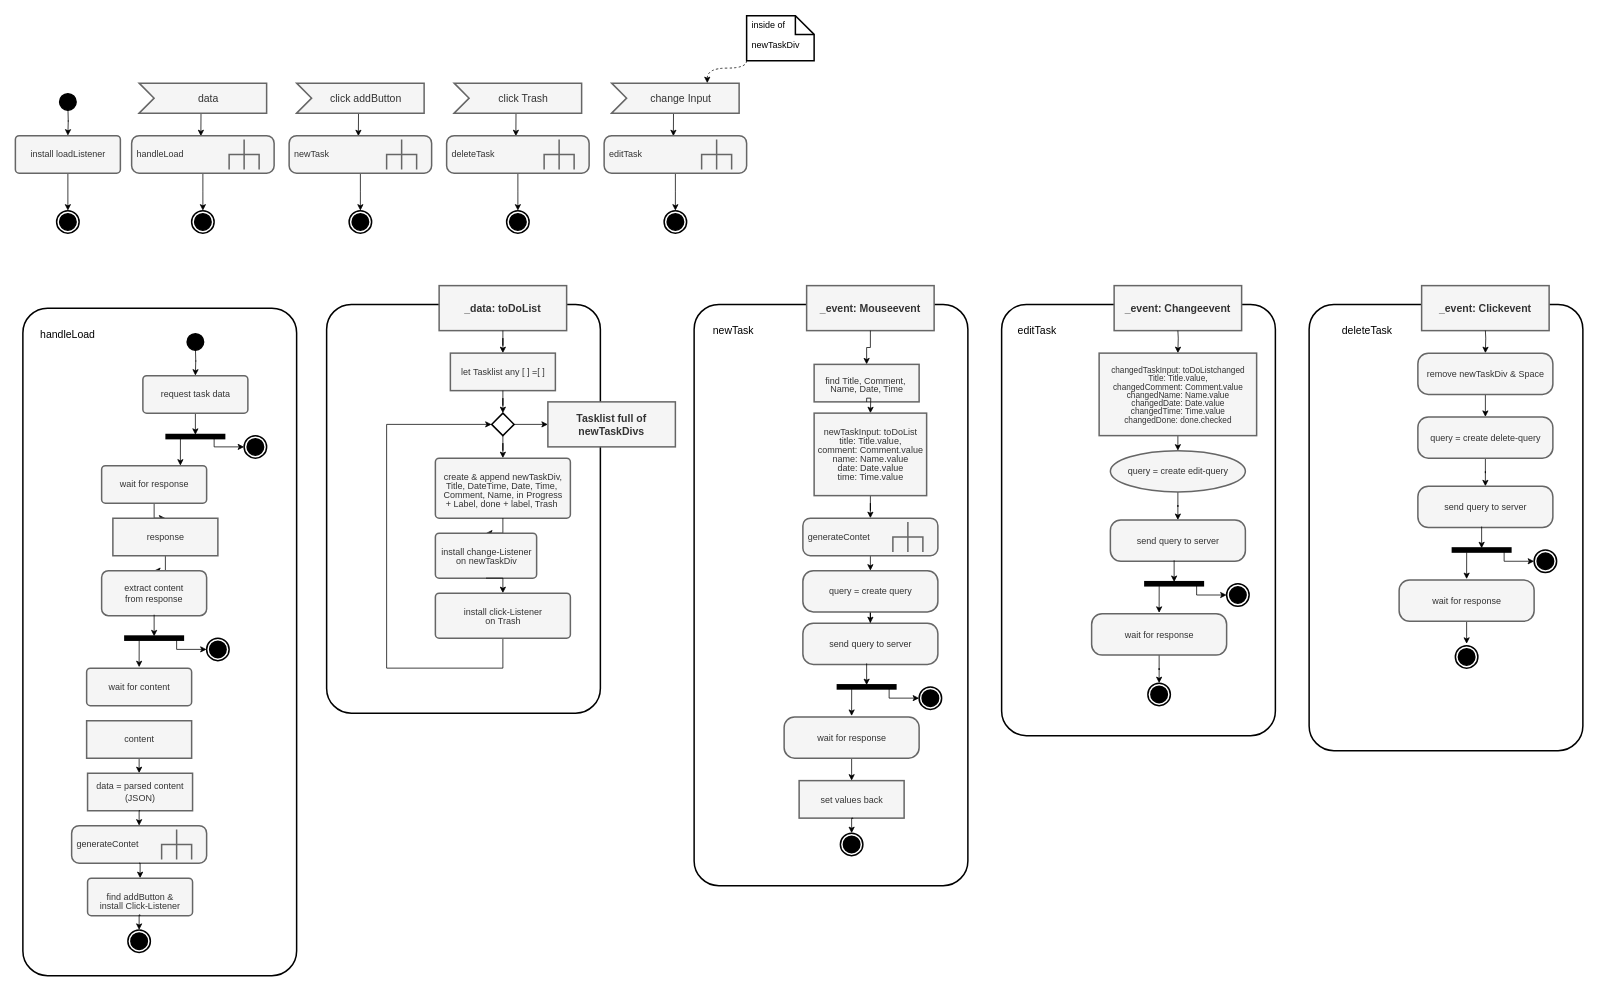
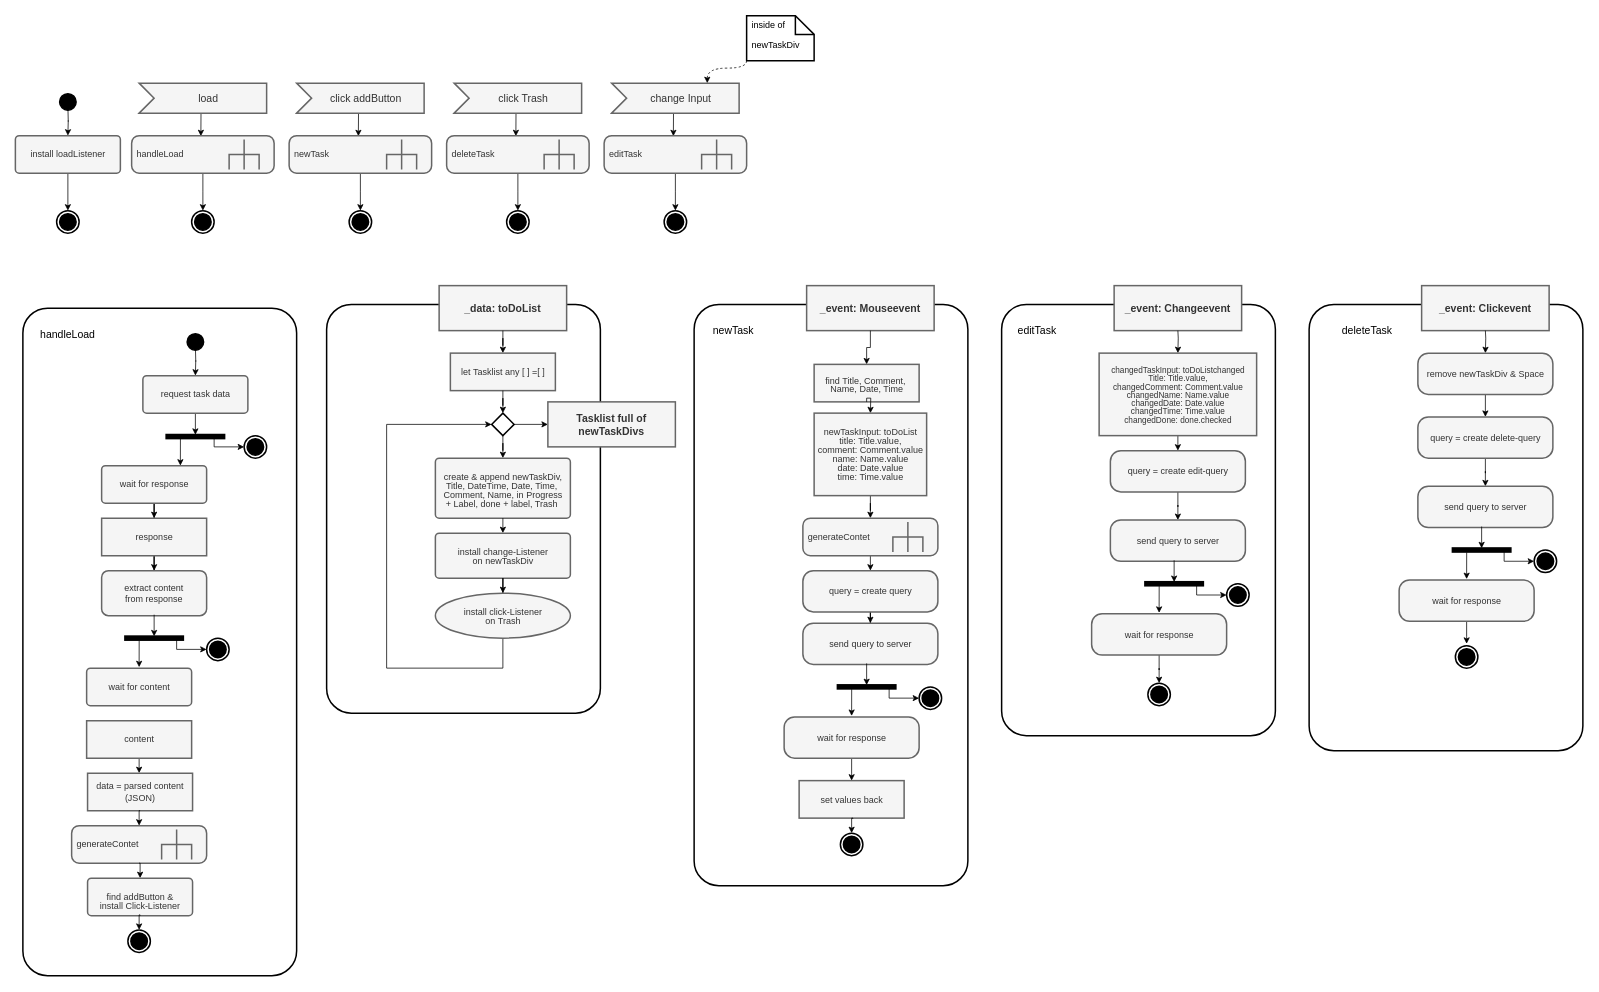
- <mxCell id="12" value="data" style="html=1;shape=mxgraph.infographic.ribbonSimple;notch1=20;notch2=0;align=center;verticalAlign=middle;fontSize=14;fontStyle=0;fillColor=#f5f5f5;flipH=0;spacingRight=0;spacingLeft=14;strokeColor=#666666;strokeWidth=2;fontColor=#333333;" vertex="1" parent="1"><mxGeometry x="185" y="110" width="170" height="40" as="geometry" /></mxCell>
+ <mxCell id="12" value="load" style="html=1;shape=mxgraph.infographic.ribbonSimple;notch1=20;notch2=0;align=center;verticalAlign=middle;fontSize=14;fontStyle=0;fillColor=#f5f5f5;flipH=0;spacingRight=0;spacingLeft=14;strokeColor=#666666;strokeWidth=2;fontColor=#333333;" vertex="1" parent="1"><mxGeometry x="185" y="110" width="170" height="40" as="geometry" /></mxCell>
- <mxCell id="109" value="&lt;p style=&quot;line-height: 1.5;&quot;&gt;query = create edit-query&lt;/p&gt;" style="ellipse;html=1;align=center;verticalAlign=top;absoluteArcSize=1;arcSize=28;dashed=0;strokeColor=#666666;strokeWidth=2;fillColor=#f5f5f5;fontColor=#333333;" vertex="1" parent="1"><mxGeometry x="1480" y="600" width="180" height="55" as="geometry" /></mxCell>
+ <mxCell id="109" value="&lt;p style=&quot;line-height: 1.5;&quot;&gt;query = create edit-query&lt;/p&gt;" style="html=1;align=center;verticalAlign=top;rounded=1;absoluteArcSize=1;arcSize=28;dashed=0;strokeColor=#666666;strokeWidth=2;fillColor=#f5f5f5;fontColor=#333333;" vertex="1" parent="1"><mxGeometry x="1480" y="600" width="180" height="55" as="geometry" /></mxCell>
- <mxCell id="44" value="response" style="shape=partialRectangle;html=1;top=1;align=center;strokeColor=#666666;strokeWidth=2;fillColor=#f5f5f5;fontColor=#333333;" vertex="1" parent="1"><mxGeometry x="150" y="690" width="140" height="50" as="geometry" /></mxCell>
+ <mxCell id="44" value="response" style="shape=partialRectangle;html=1;top=1;align=center;strokeColor=#666666;strokeWidth=2;fillColor=#f5f5f5;fontColor=#333333;" vertex="1" parent="1"><mxGeometry x="135" y="690" width="140" height="50" as="geometry" /></mxCell>
- <mxCell id="74" value="&lt;p style=&quot;line-height: 1;&quot;&gt;install change-Listener &lt;br&gt;on newTaskDiv&lt;/p&gt;" style="html=1;align=center;verticalAlign=top;rounded=1;absoluteArcSize=1;arcSize=10;dashed=0;strokeColor=#666666;strokeWidth=2;fillColor=#f5f5f5;fontColor=#333333;" vertex="1" parent="1"><mxGeometry x="580" y="710" width="135" height="60" as="geometry" /></mxCell>
+ <mxCell id="74" value="&lt;p style=&quot;line-height: 1;&quot;&gt;install change-Listener &lt;br&gt;on newTaskDiv&lt;/p&gt;" style="html=1;align=center;verticalAlign=top;rounded=1;absoluteArcSize=1;arcSize=10;dashed=0;strokeColor=#666666;strokeWidth=2;fillColor=#f5f5f5;fontColor=#333333;" vertex="1" parent="1"><mxGeometry x="580" y="710" width="180" height="60" as="geometry" /></mxCell>
- <mxCell id="77" value="&lt;p style=&quot;line-height: 1;&quot;&gt;install click-Listener &lt;br&gt;on Trash&lt;/p&gt;" style="html=1;align=center;verticalAlign=top;rounded=1;absoluteArcSize=1;arcSize=10;dashed=0;strokeColor=#666666;strokeWidth=2;fillColor=#f5f5f5;fontColor=#333333;" vertex="1" parent="1"><mxGeometry x="580" y="790" width="180" height="60" as="geometry" /></mxCell>
+ <mxCell id="77" value="&lt;p style=&quot;line-height: 1;&quot;&gt;install click-Listener &lt;br&gt;on Trash&lt;/p&gt;" style="ellipse;html=1;align=center;verticalAlign=top;absoluteArcSize=1;arcSize=10;dashed=0;strokeColor=#666666;strokeWidth=2;fillColor=#f5f5f5;fontColor=#333333;" vertex="1" parent="1"><mxGeometry x="580" y="790" width="180" height="60" as="geometry" /></mxCell>
